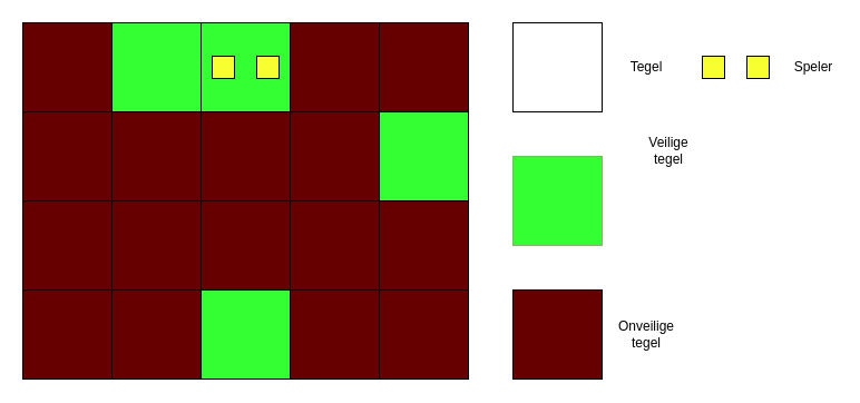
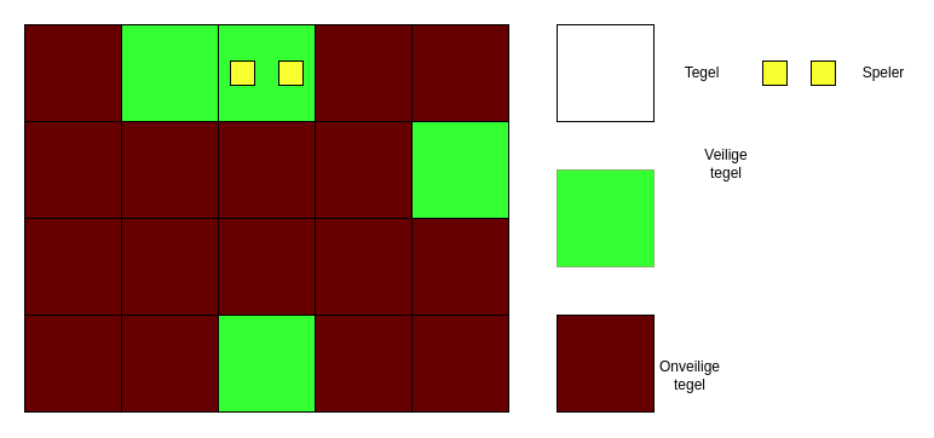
- <mxCell id="28" value="Onveilige tegel" style="text;html=1;strokeColor=none;fillColor=none;align=center;verticalAlign=middle;whiteSpace=wrap;rounded=0;" parent="1" vertex="1"><mxGeometry x="560" y="290" width="40" height="20" as="geometry" /></mxCell>
+ <mxCell id="28" value="Onveilige tegel" style="text;html=1;strokeColor=none;fillColor=none;align=center;verticalAlign=middle;whiteSpace=wrap;rounded=0;" parent="1" vertex="1"><mxGeometry x="550" y="300" width="40" height="20" as="geometry" /></mxCell>
